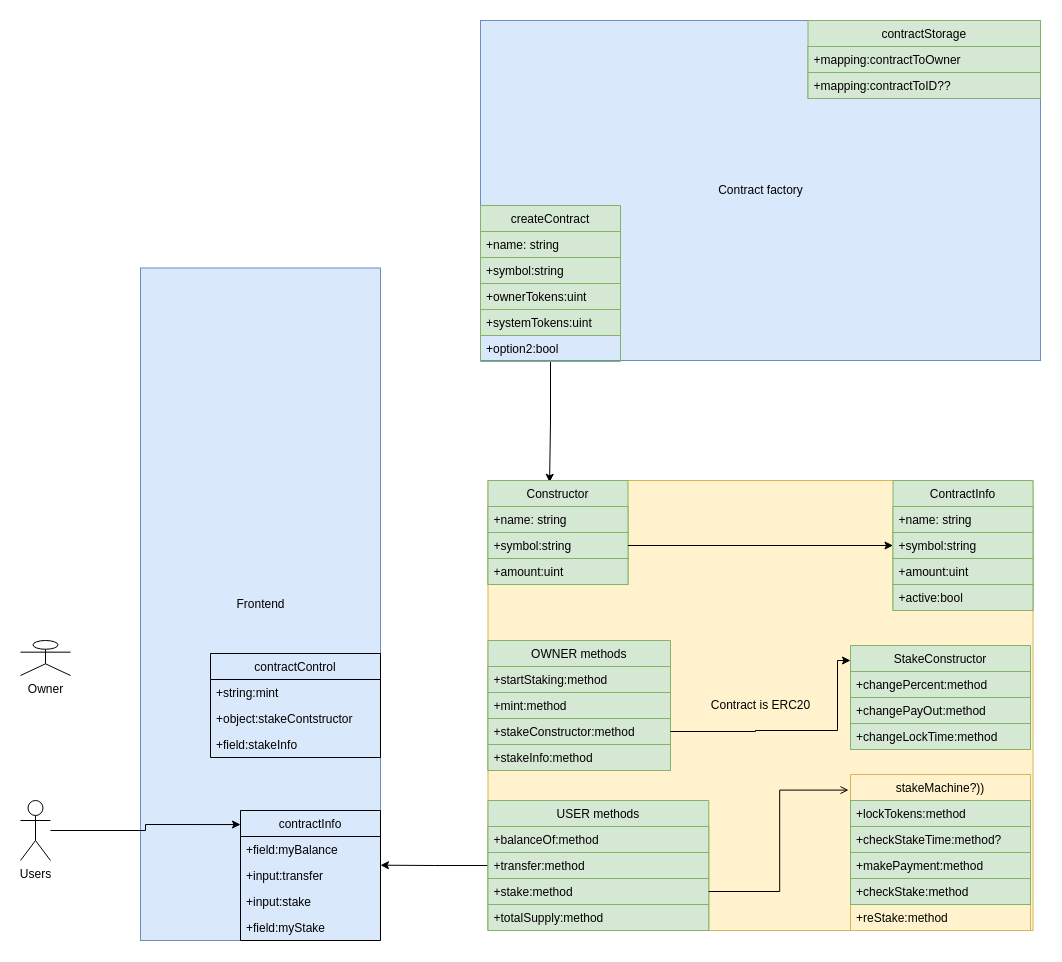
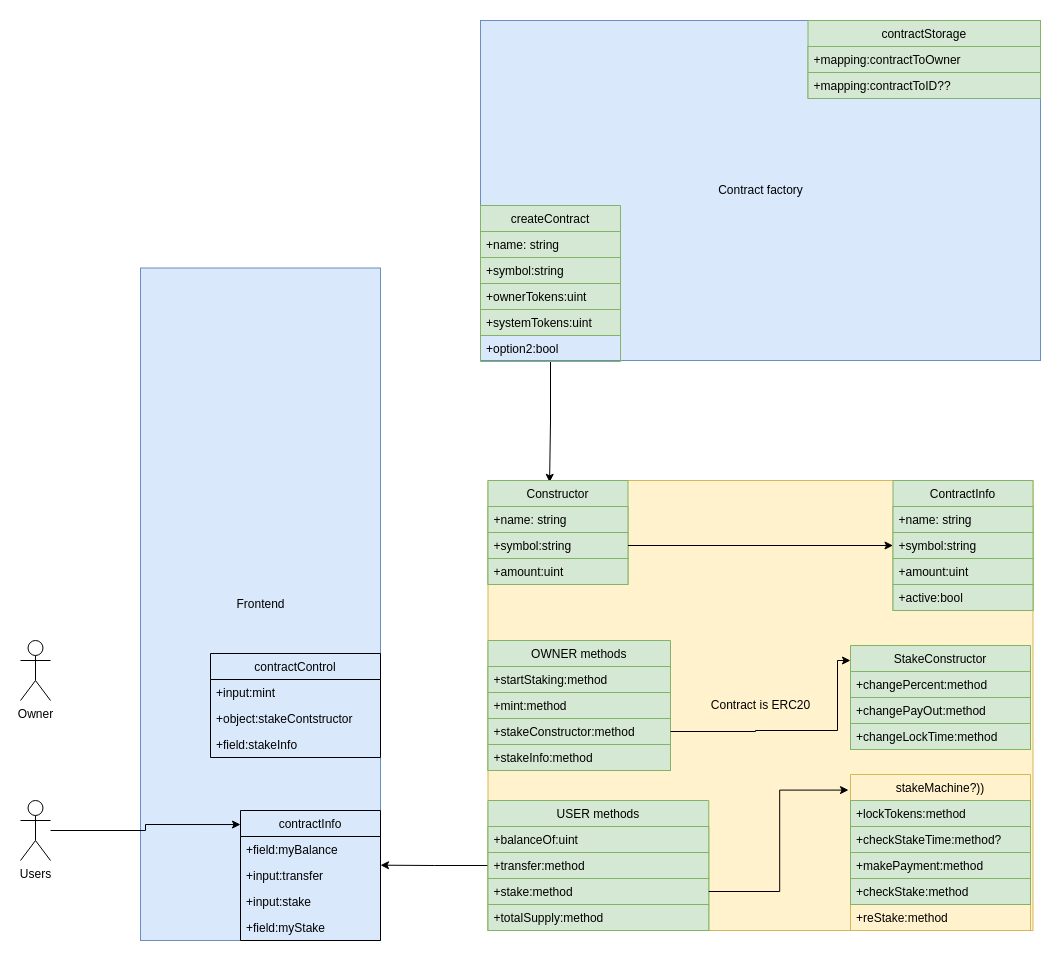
- <mxCell id="37" value="Owner" style="shape=umlActor;verticalLabelPosition=bottom;verticalAlign=top;html=1;" parent="1" vertex="1"><mxGeometry x="20" y="640" width="50" height="35" as="geometry" /></mxCell>
+ <mxCell id="37" value="Owner" style="shape=umlActor;verticalLabelPosition=bottom;verticalAlign=top;html=1;" parent="1" vertex="1"><mxGeometry x="20" y="640" width="30" height="60" as="geometry" /></mxCell>
- <mxCell id="34" value="+string:mint" style="text;strokeColor=none;fillColor=none;align=left;verticalAlign=top;spacingLeft=4;spacingRight=4;overflow=hidden;rotatable=0;points=[[0,0.5],[1,0.5]];portConstraint=eastwest;" parent="33" vertex="1"><mxGeometry y="26" width="170" height="26" as="geometry" /></mxCell>
+ <mxCell id="34" value="+input:mint" style="text;strokeColor=none;fillColor=none;align=left;verticalAlign=top;spacingLeft=4;spacingRight=4;overflow=hidden;rotatable=0;points=[[0,0.5],[1,0.5]];portConstraint=eastwest;" parent="33" vertex="1"><mxGeometry y="26" width="170" height="26" as="geometry" /></mxCell>
- <mxCell id="59" style="edgeStyle=orthogonalEdgeStyle;rounded=0;orthogonalLoop=1;jettySize=auto;html=1;entryX=-0.011;entryY=0.1;entryDx=0;entryDy=0;entryPerimeter=0;endArrow=open;" parent="1" source="21" target="53" edge="1"><mxGeometry relative="1" as="geometry" /></mxCell>
+ <mxCell id="59" style="edgeStyle=orthogonalEdgeStyle;rounded=0;orthogonalLoop=1;jettySize=auto;html=1;entryX=-0.011;entryY=0.1;entryDx=0;entryDy=0;entryPerimeter=0;" parent="1" source="21" target="53" edge="1"><mxGeometry relative="1" as="geometry" /></mxCell>
- <mxCell id="19" value="+balanceOf:method" style="text;strokeColor=#82b366;fillColor=#d5e8d4;align=left;verticalAlign=top;spacingLeft=4;spacingRight=4;overflow=hidden;rotatable=0;points=[[0,0.5],[1,0.5]];portConstraint=eastwest;" parent="18" vertex="1"><mxGeometry y="26" width="220.78" height="26" as="geometry" /></mxCell>
+ <mxCell id="19" value="+balanceOf:uint" style="text;strokeColor=#82b366;fillColor=#d5e8d4;align=left;verticalAlign=top;spacingLeft=4;spacingRight=4;overflow=hidden;rotatable=0;points=[[0,0.5],[1,0.5]];portConstraint=eastwest;" parent="18" vertex="1"><mxGeometry y="26" width="220.78" height="26" as="geometry" /></mxCell>
